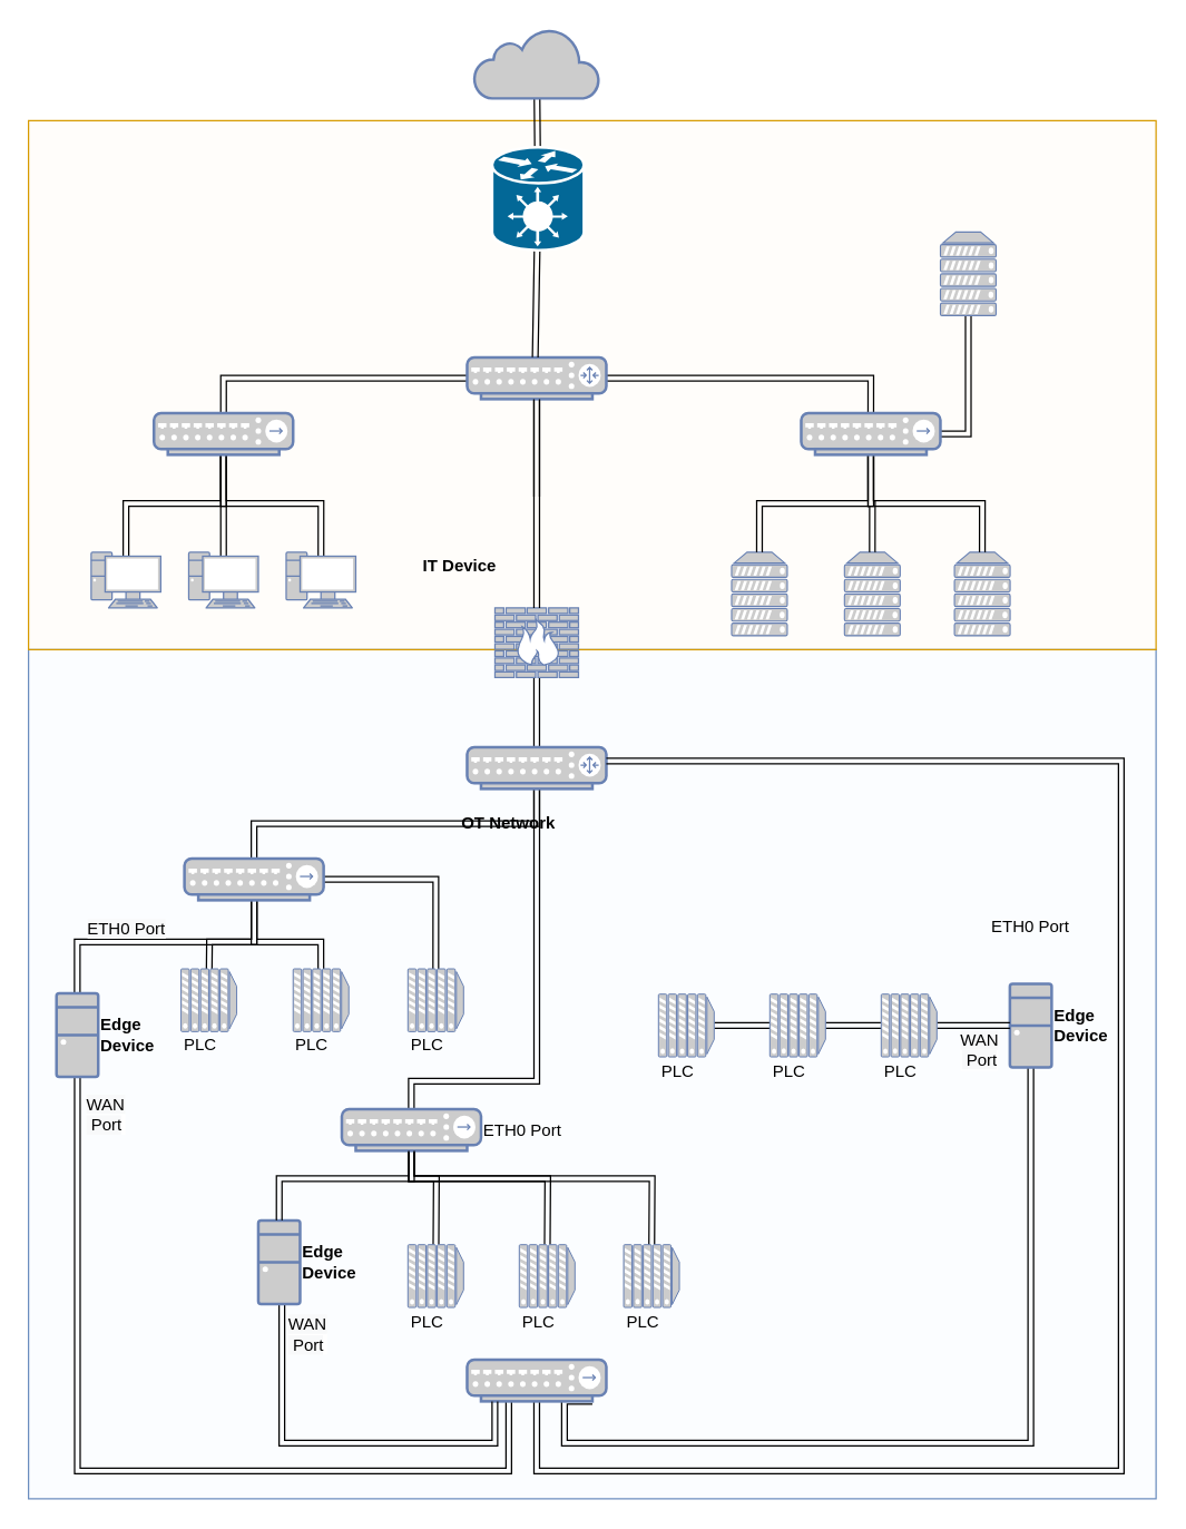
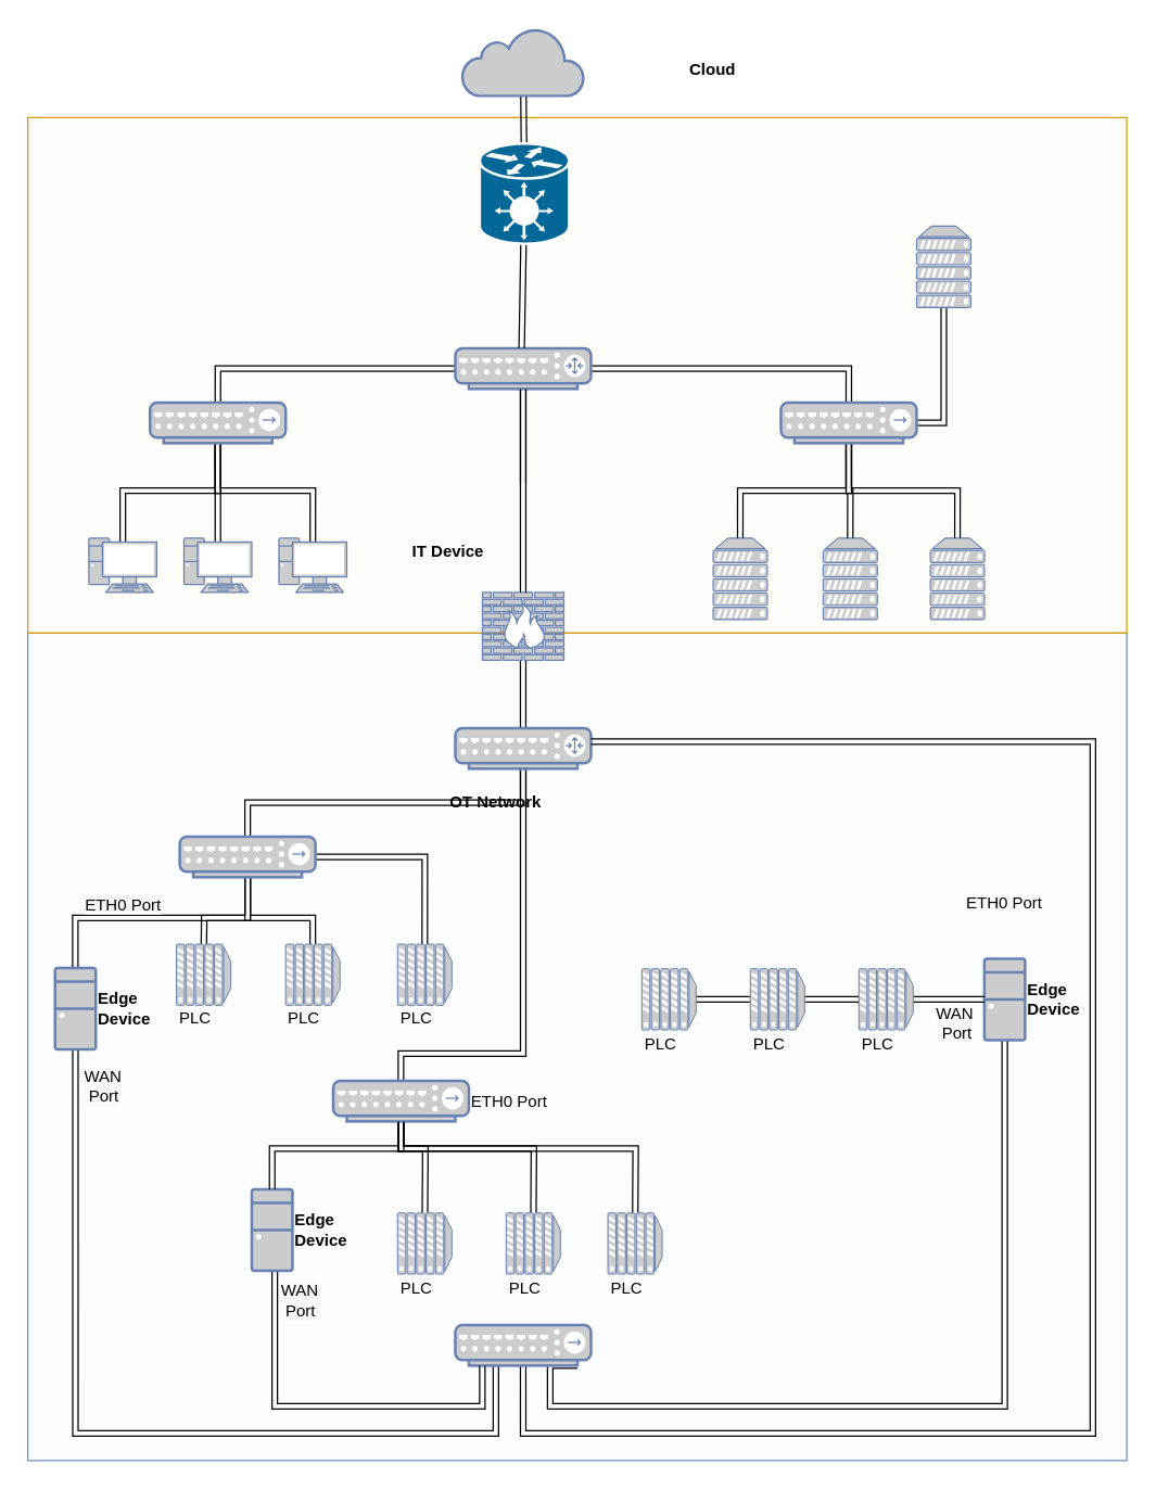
+ <mxCell id="54" value="Cloud" style="text;strokeColor=none;fillColor=none;align=center;verticalAlign=middle;whiteSpace=wrap;rounded=0;fontStyle=1" parent="1" vertex="1"><mxGeometry x="445" y="41" width="159.92" height="20" as="geometry" /></mxCell>
